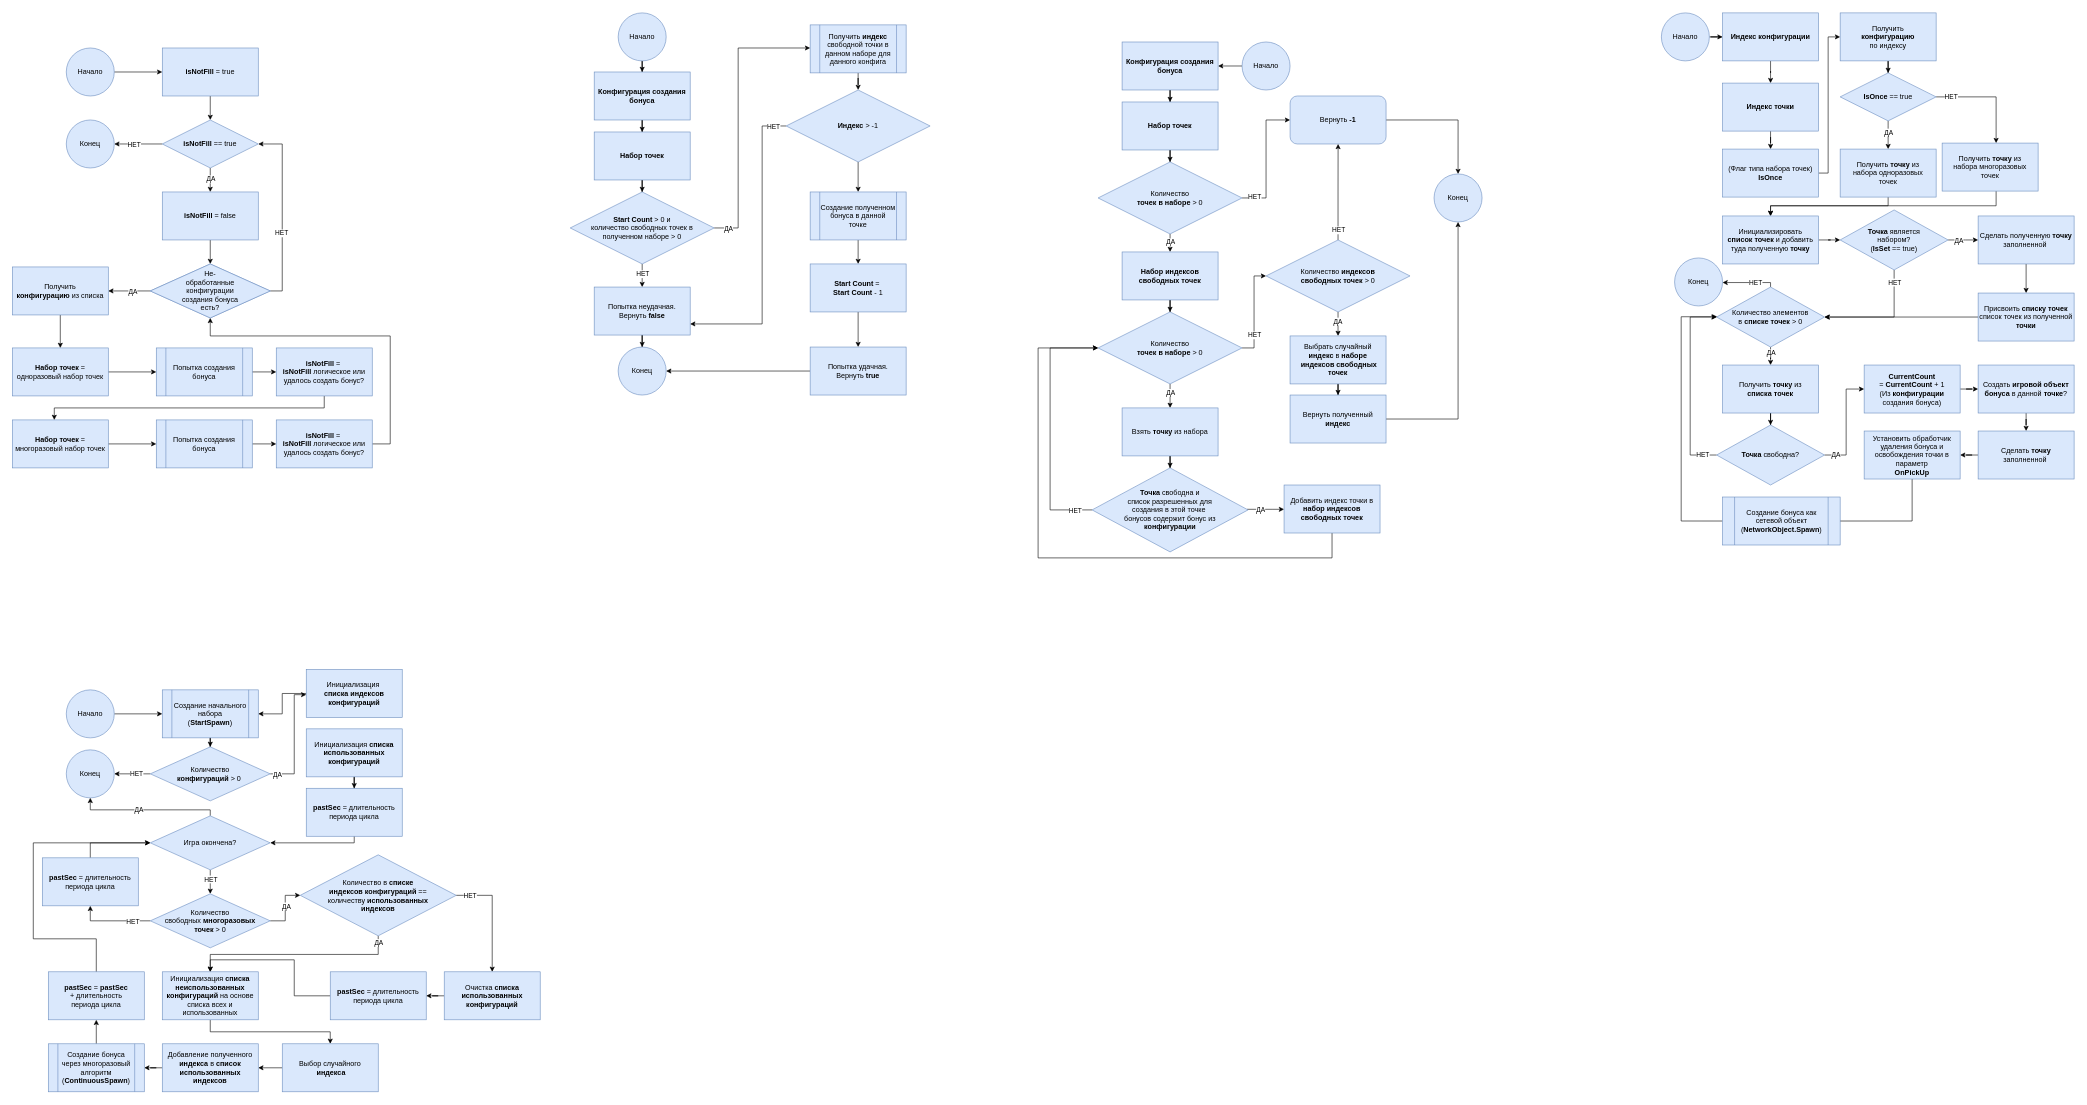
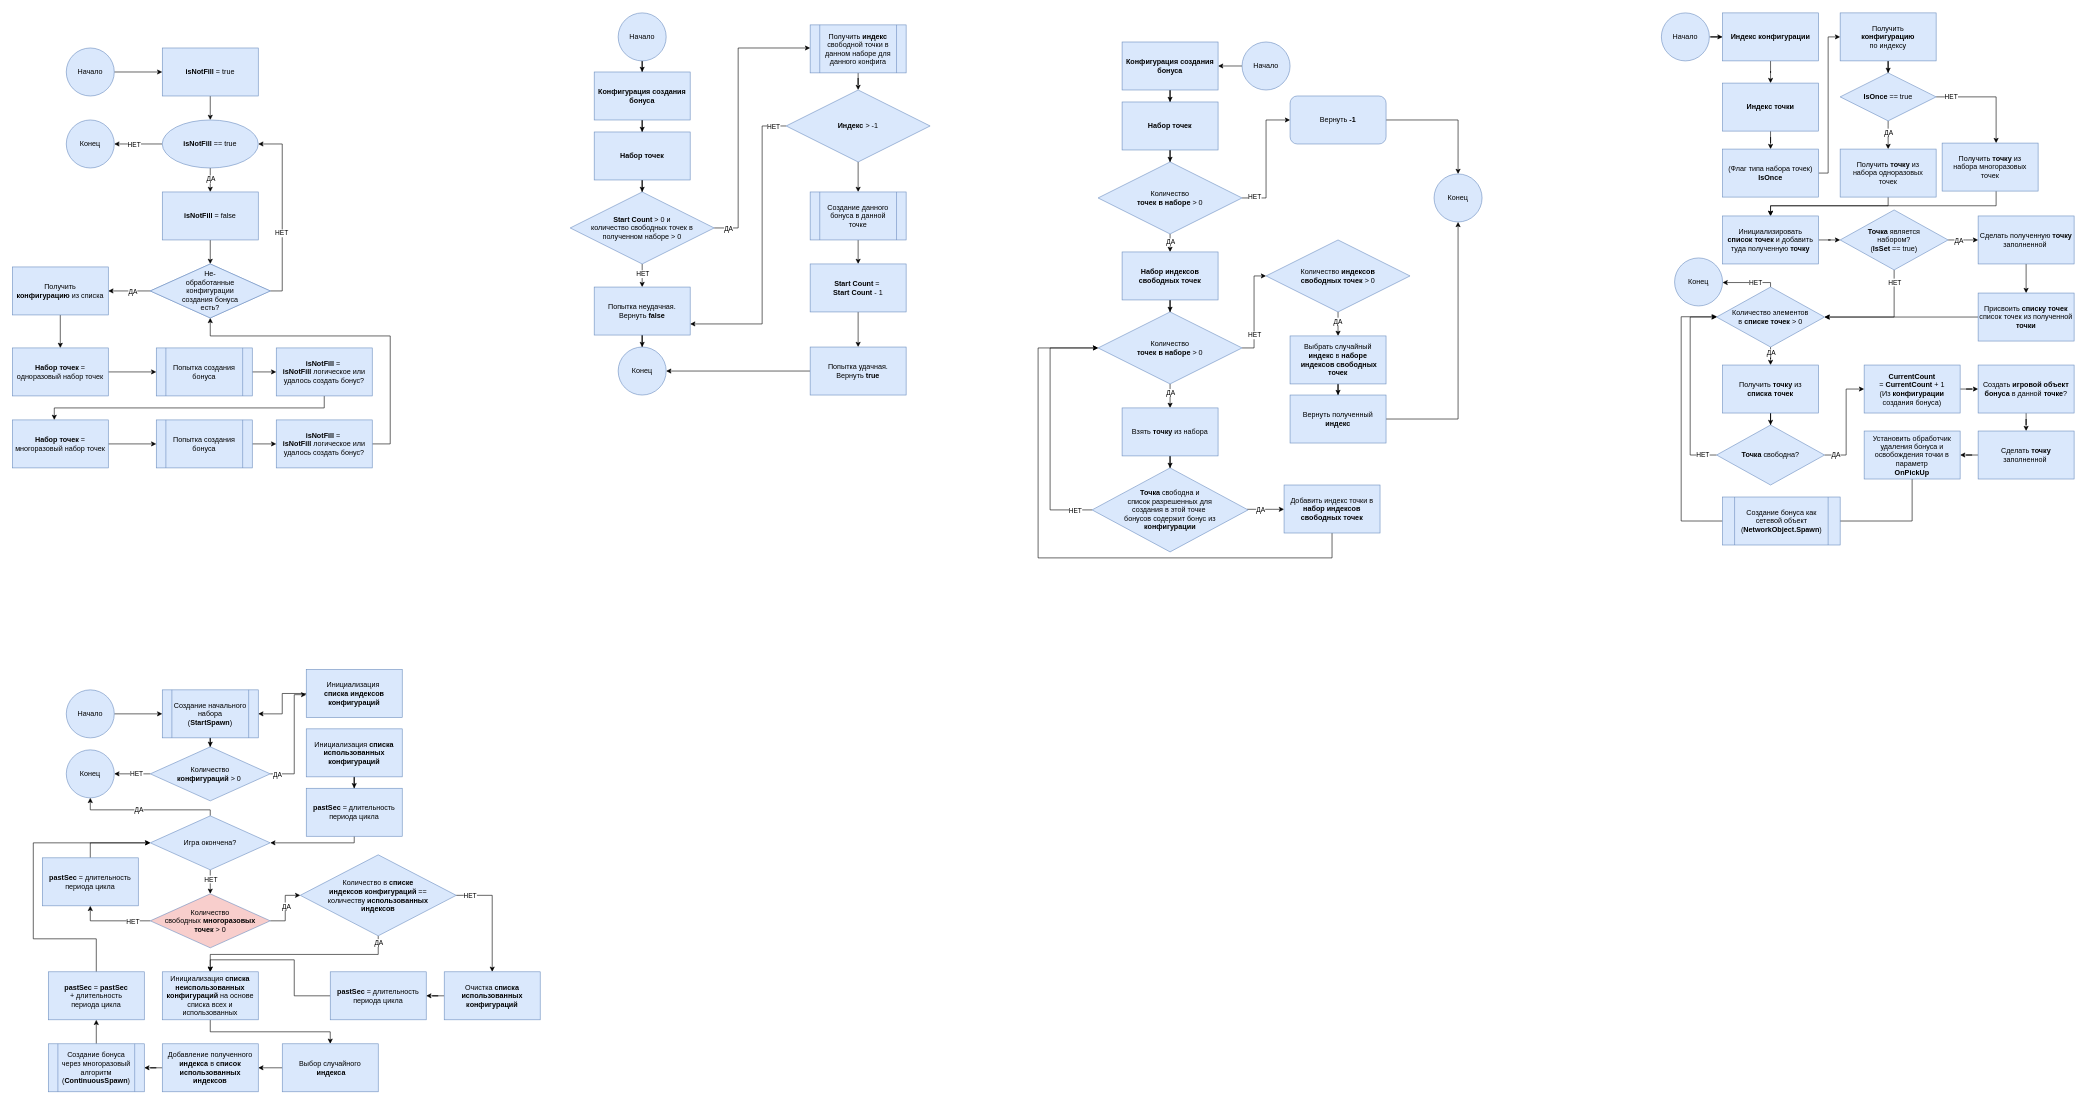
- <mxCell id="10" value="&lt;b style=&quot;border-color: var(--border-color);&quot;&gt;isNotFill&lt;/b&gt;&amp;nbsp;== true" style="rhombus;whiteSpace=wrap;html=1;fillColor=#dae8fc;strokeColor=#6c8ebf;" parent="1" vertex="1"><mxGeometry x="270" y="199" width="160" height="80" as="geometry" /></mxCell>
+ <mxCell id="10" value="&lt;b style=&quot;border-color: var(--border-color);&quot;&gt;isNotFill&lt;/b&gt;&amp;nbsp;== true" style="ellipse;whiteSpace=wrap;html=1;fillColor=#dae8fc;strokeColor=#6c8ebf;" parent="1" vertex="1"><mxGeometry x="270" y="199" width="160" height="80" as="geometry" /></mxCell>
- <mxCell id="54" value="Создание полученном бонуса в данной &lt;br&gt;точке" style="shape=process;whiteSpace=wrap;html=1;backgroundOutline=1;fillColor=#dae8fc;strokeColor=#6c8ebf;" parent="1" vertex="1"><mxGeometry x="1350" y="319" width="160" height="80" as="geometry" /></mxCell>
+ <mxCell id="54" value="Создание данного бонуса в данной &lt;br&gt;точке" style="shape=process;whiteSpace=wrap;html=1;backgroundOutline=1;fillColor=#dae8fc;strokeColor=#6c8ebf;" parent="1" vertex="1"><mxGeometry x="1350" y="319" width="160" height="80" as="geometry" /></mxCell>
- <mxCell id="89" style="edgeStyle=orthogonalEdgeStyle;rounded=0;orthogonalLoop=1;jettySize=auto;html=1;" parent="1" source="93" target="83" edge="1"><mxGeometry relative="1" as="geometry" /></mxCell>
- <mxCell id="90" value="НЕТ" style="edgeLabel;html=1;align=center;verticalAlign=middle;resizable=0;points=[];" vertex="1" connectable="0" parent="89"><mxGeometry x="-0.786" relative="1" as="geometry"><mxPoint as="offset" /></mxGeometry></mxCell>
- <mxCell id="177" value="Количество &lt;br&gt;свободных &lt;b&gt;многоразовых &lt;br&gt;точек &lt;/b&gt;&amp;gt; 0" style="rhombus;whiteSpace=wrap;html=1;fillColor=#dae8fc;strokeColor=#6c8ebf;" parent="1" vertex="1"><mxGeometry x="250" y="1489" width="200" height="90" as="geometry" /></mxCell>
+ <mxCell id="177" value="Количество &lt;br&gt;свободных &lt;b&gt;многоразовых &lt;br&gt;точек &lt;/b&gt;&amp;gt; 0" style="rhombus;whiteSpace=wrap;html=1;fillColor=#f8cecc;strokeColor=#6c8ebf;" parent="1" vertex="1"><mxGeometry x="250" y="1489" width="200" height="90" as="geometry" /></mxCell>
